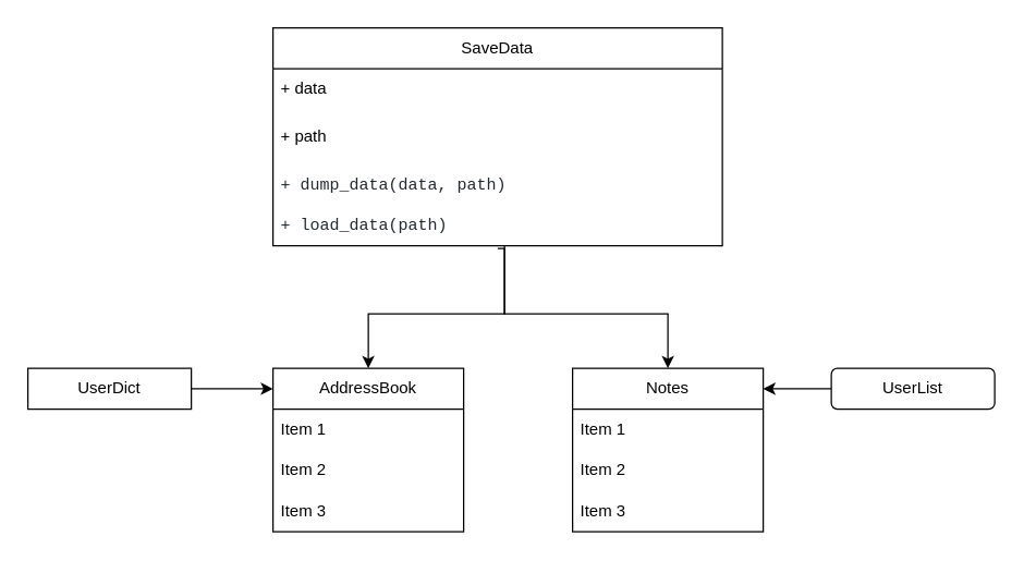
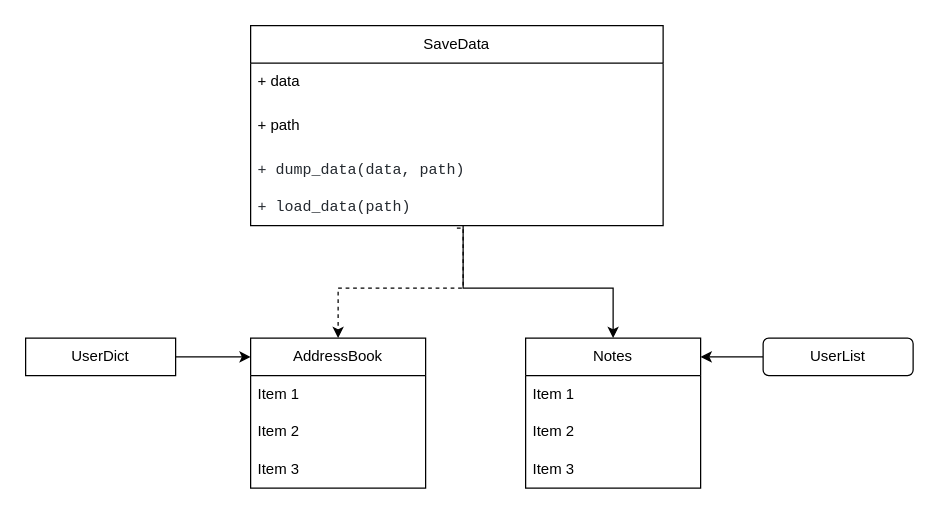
- <mxCell id="6" style="edgeStyle=orthogonalEdgeStyle;rounded=0;orthogonalLoop=1;jettySize=auto;html=1;entryX=0.5;entryY=0;entryDx=0;entryDy=0;exitX=0.5;exitY=1.067;exitDx=0;exitDy=0;exitPerimeter=0;" edge="1" parent="1" source="22" target="10"><mxGeometry relative="1" as="geometry"><mxPoint x="368.04" y="190.99" as="sourcePoint" /><mxPoint x="260" y="270" as="targetPoint" /><Array as="points"><mxPoint x="370" y="230" /><mxPoint x="270" y="230" /></Array></mxGeometry></mxCell>
+ <mxCell id="6" style="edgeStyle=orthogonalEdgeStyle;rounded=0;orthogonalLoop=1;jettySize=auto;html=1;entryX=0.5;entryY=0;entryDx=0;entryDy=0;exitX=0.5;exitY=1.067;exitDx=0;exitDy=0;exitPerimeter=0;dashed=1;" edge="1" parent="1" source="22" target="10"><mxGeometry relative="1" as="geometry"><mxPoint x="368.04" y="190.99" as="sourcePoint" /><mxPoint x="260" y="270" as="targetPoint" /><Array as="points"><mxPoint x="370" y="230" /><mxPoint x="270" y="230" /></Array></mxGeometry></mxCell>
